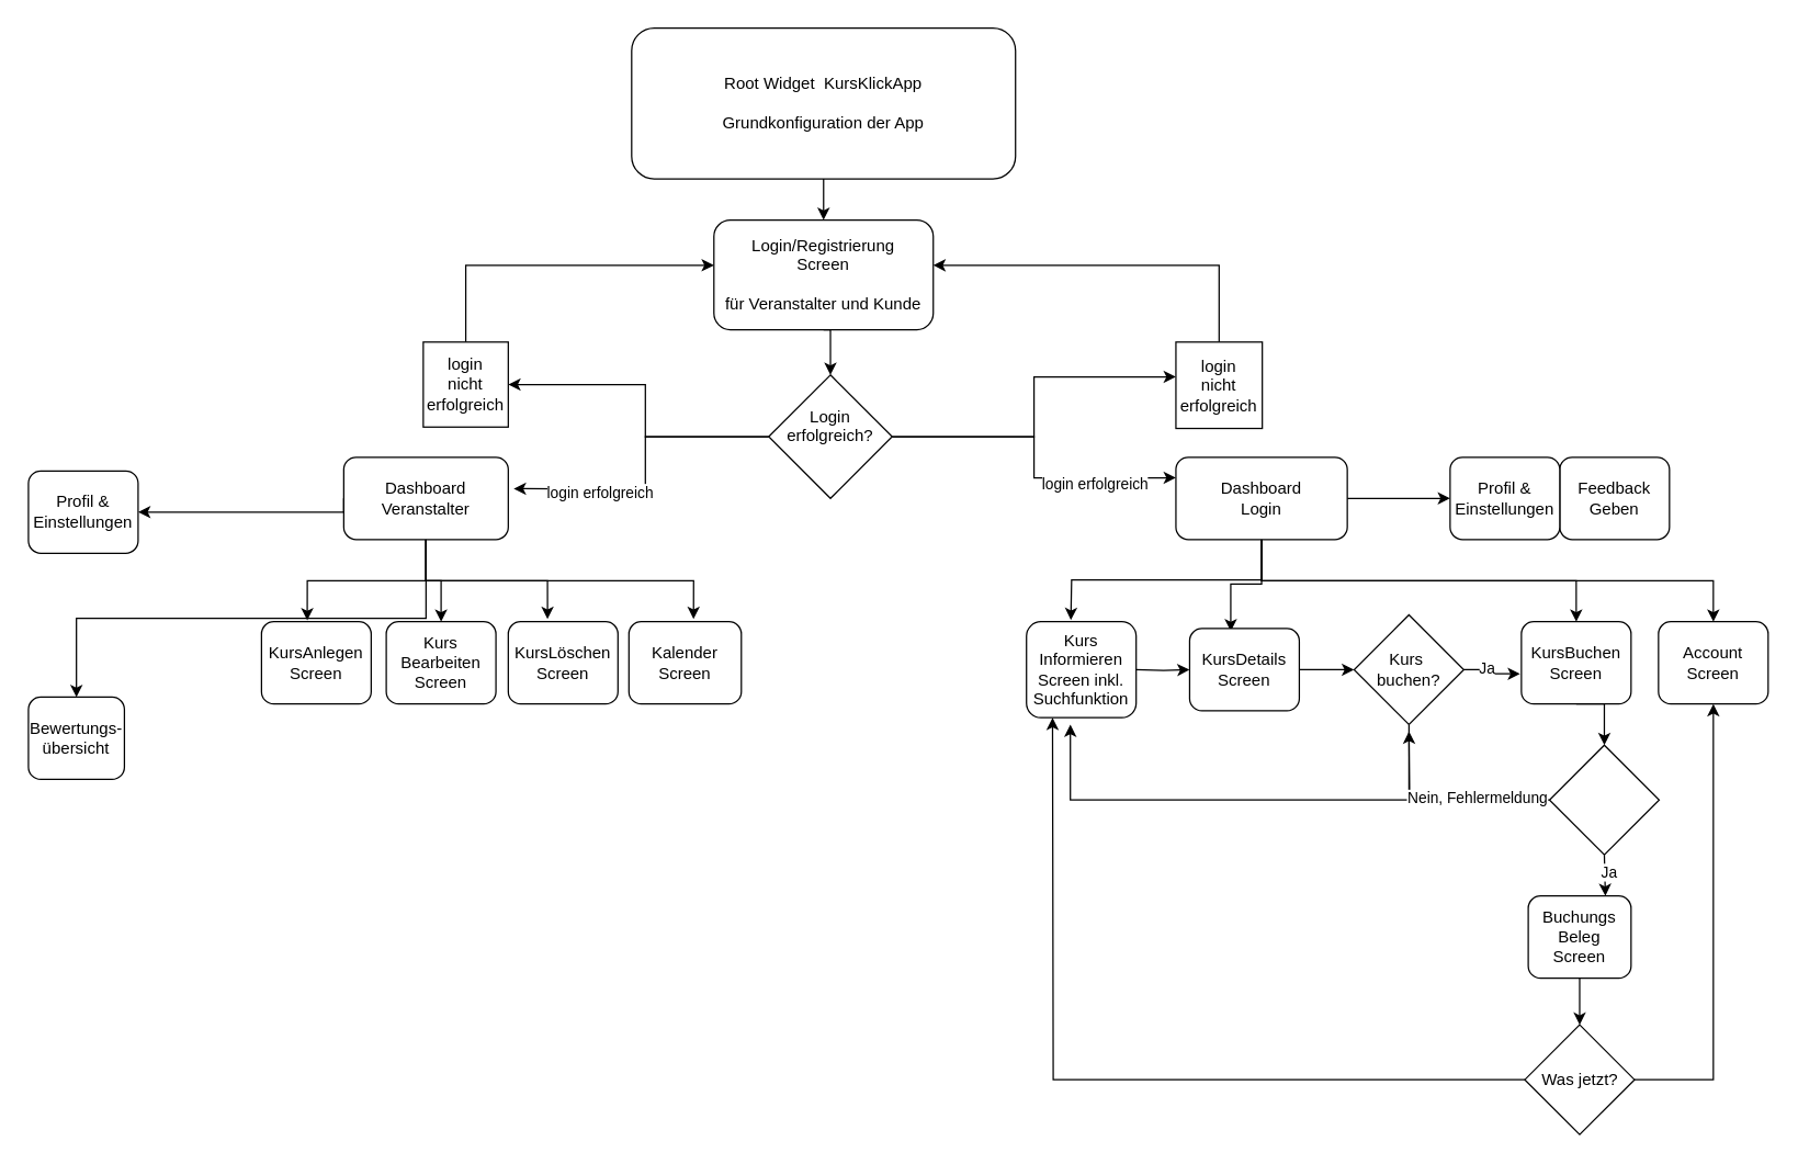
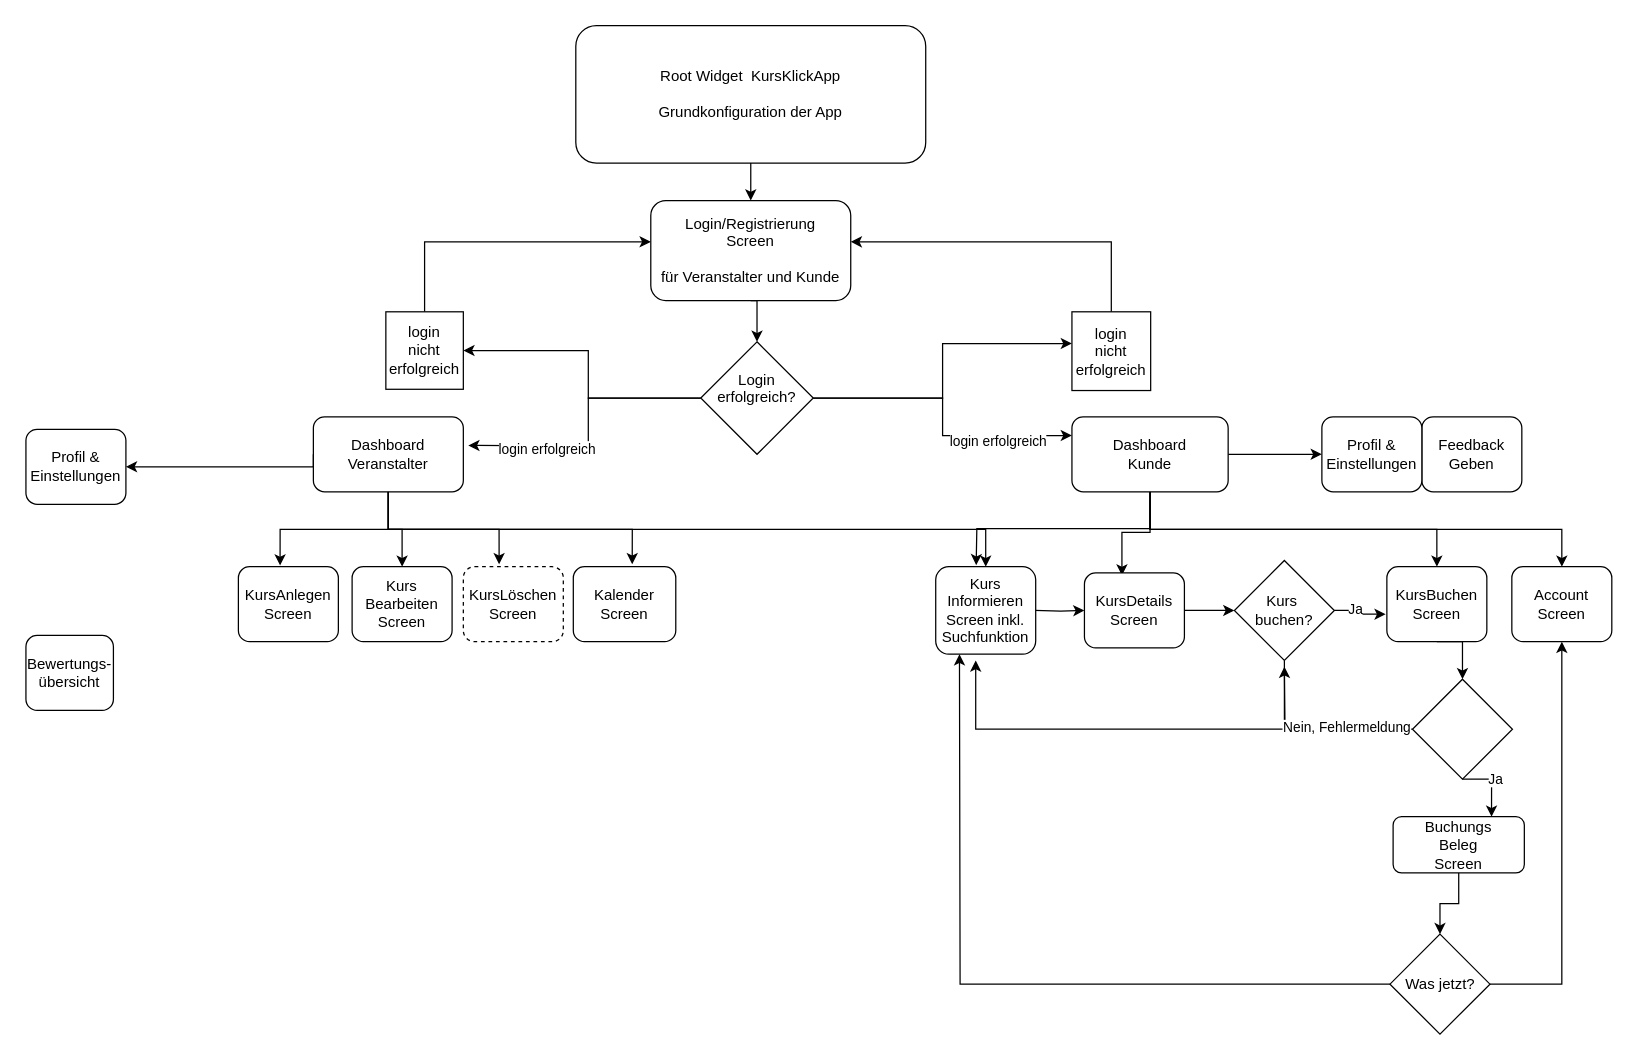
- <mxCell id="18" value="Dashboard&lt;br&gt;Login" style="rounded=1;whiteSpace=wrap;html=1;" parent="1" vertex="1"><mxGeometry x="857" y="333" width="125" height="60" as="geometry" /></mxCell>
+ <mxCell id="18" value="Dashboard&lt;br&gt;Kunde" style="rounded=1;whiteSpace=wrap;html=1;" parent="1" vertex="1"><mxGeometry x="857" y="333" width="125" height="60" as="geometry" /></mxCell>
- <mxCell id="10" style="edgeStyle=orthogonalEdgeStyle;rounded=0;orthogonalLoop=1;jettySize=auto;html=1;exitX=0.5;exitY=1;exitDx=0;exitDy=0;entryX=0.5;entryY=0;entryDx=0;entryDy=0;" parent="1" source="12" target="33" edge="1"><mxGeometry relative="1" as="geometry" /></mxCell>
+ <mxCell id="10" style="edgeStyle=orthogonalEdgeStyle;rounded=0;orthogonalLoop=1;jettySize=auto;html=1;exitX=0.5;exitY=1;exitDx=0;exitDy=0;" parent="1" source="12" target="24" edge="1"><mxGeometry relative="1" as="geometry" /></mxCell>
- <mxCell id="21" value="KursLöschen&lt;br&gt;Screen" style="rounded=1;whiteSpace=wrap;html=1;" parent="1" vertex="1"><mxGeometry x="370" y="453" width="80" height="60" as="geometry" /></mxCell>
+ <mxCell id="21" value="KursLöschen&lt;br&gt;Screen" style="rounded=1;whiteSpace=wrap;html=1;dashed=1;" parent="1" vertex="1"><mxGeometry x="370" y="453" width="80" height="60" as="geometry" /></mxCell>
- <mxCell id="31" value="Buchungs&lt;br&gt;Beleg&lt;br&gt;Screen" style="rounded=1;whiteSpace=wrap;html=1;" parent="1" vertex="1"><mxGeometry x="1114" y="653" width="75" height="60" as="geometry" /></mxCell>
+ <mxCell id="31" value="Buchungs&lt;br&gt;Beleg&lt;br&gt;Screen" style="rounded=1;whiteSpace=wrap;html=1;" parent="1" vertex="1"><mxGeometry x="1114" y="653" width="105" height="45" as="geometry" /></mxCell>
